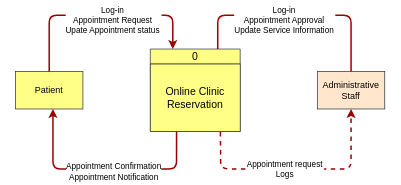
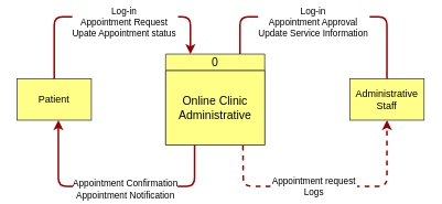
- <mxCell id="4" value="Administrative Staff" style="whiteSpace=wrap;align=center;verticalAlign=middle;fontStyle=0;strokeWidth=1;fillColor=#ffe6cc;strokeColor=#36393d;" parent="1" vertex="1"><mxGeometry x="423" y="95" width="90" height="50" as="geometry" /></mxCell>
+ <mxCell id="4" value="Administrative Staff" style="whiteSpace=wrap;align=center;verticalAlign=middle;fontStyle=0;strokeWidth=1;fillColor=#ffff88;strokeColor=#36393d;" parent="1" vertex="1"><mxGeometry x="423" y="95" width="90" height="50" as="geometry" /></mxCell>
- <mxCell id="6" value="Online Clinic Reservation" style="text;strokeColor=#36393d;fillColor=#ffff88;align=center;verticalAlign=middle;spacingLeft=4;spacingRight=4;overflow=hidden;points=[[0,0.5],[1,0.5]];portConstraint=eastwest;rotatable=0;whiteSpace=wrap;html=1;fontSize=14;" parent="5" vertex="1"><mxGeometry y="20" width="120" height="90" as="geometry" /></mxCell>
+ <mxCell id="6" value="Online Clinic Administrative" style="text;strokeColor=#36393d;fillColor=#ffff88;align=center;verticalAlign=middle;spacingLeft=4;spacingRight=4;overflow=hidden;points=[[0,0.5],[1,0.5]];portConstraint=eastwest;rotatable=0;whiteSpace=wrap;html=1;fontSize=14;" parent="5" vertex="1"><mxGeometry y="20" width="120" height="90" as="geometry" /></mxCell>
